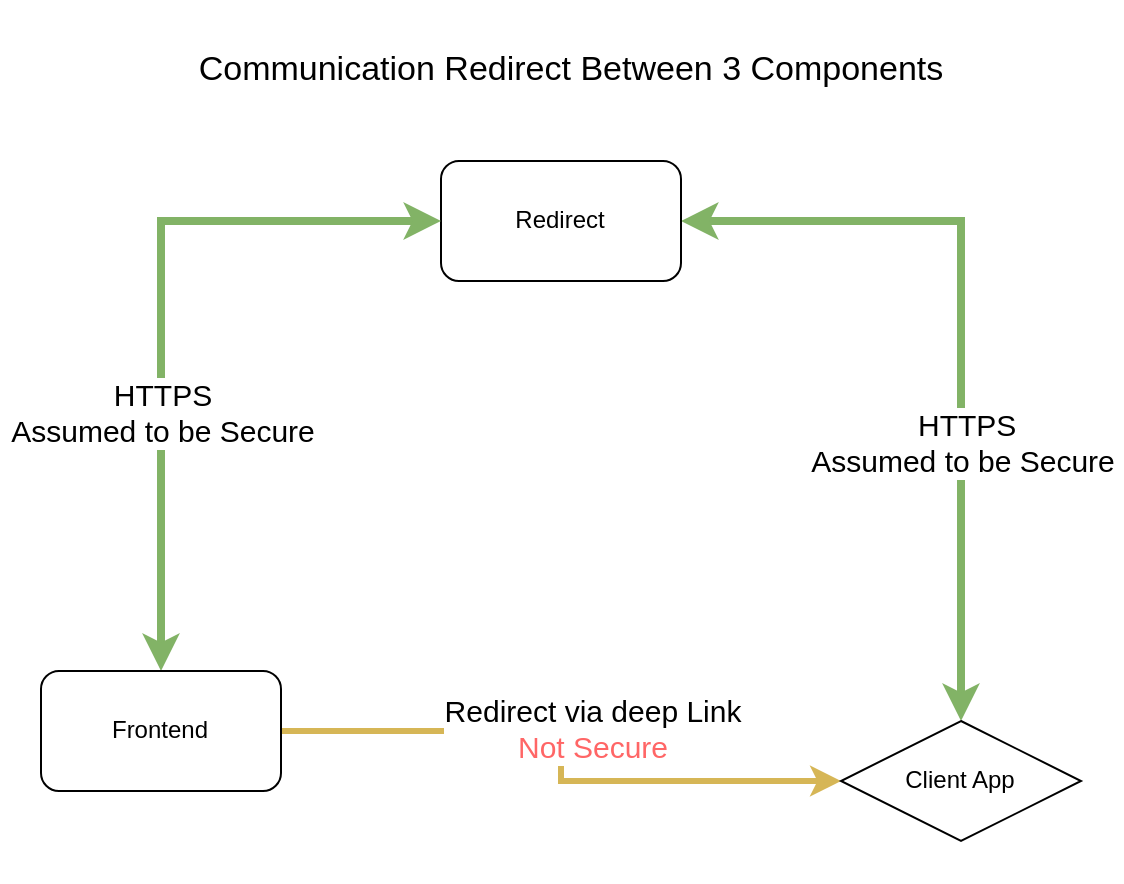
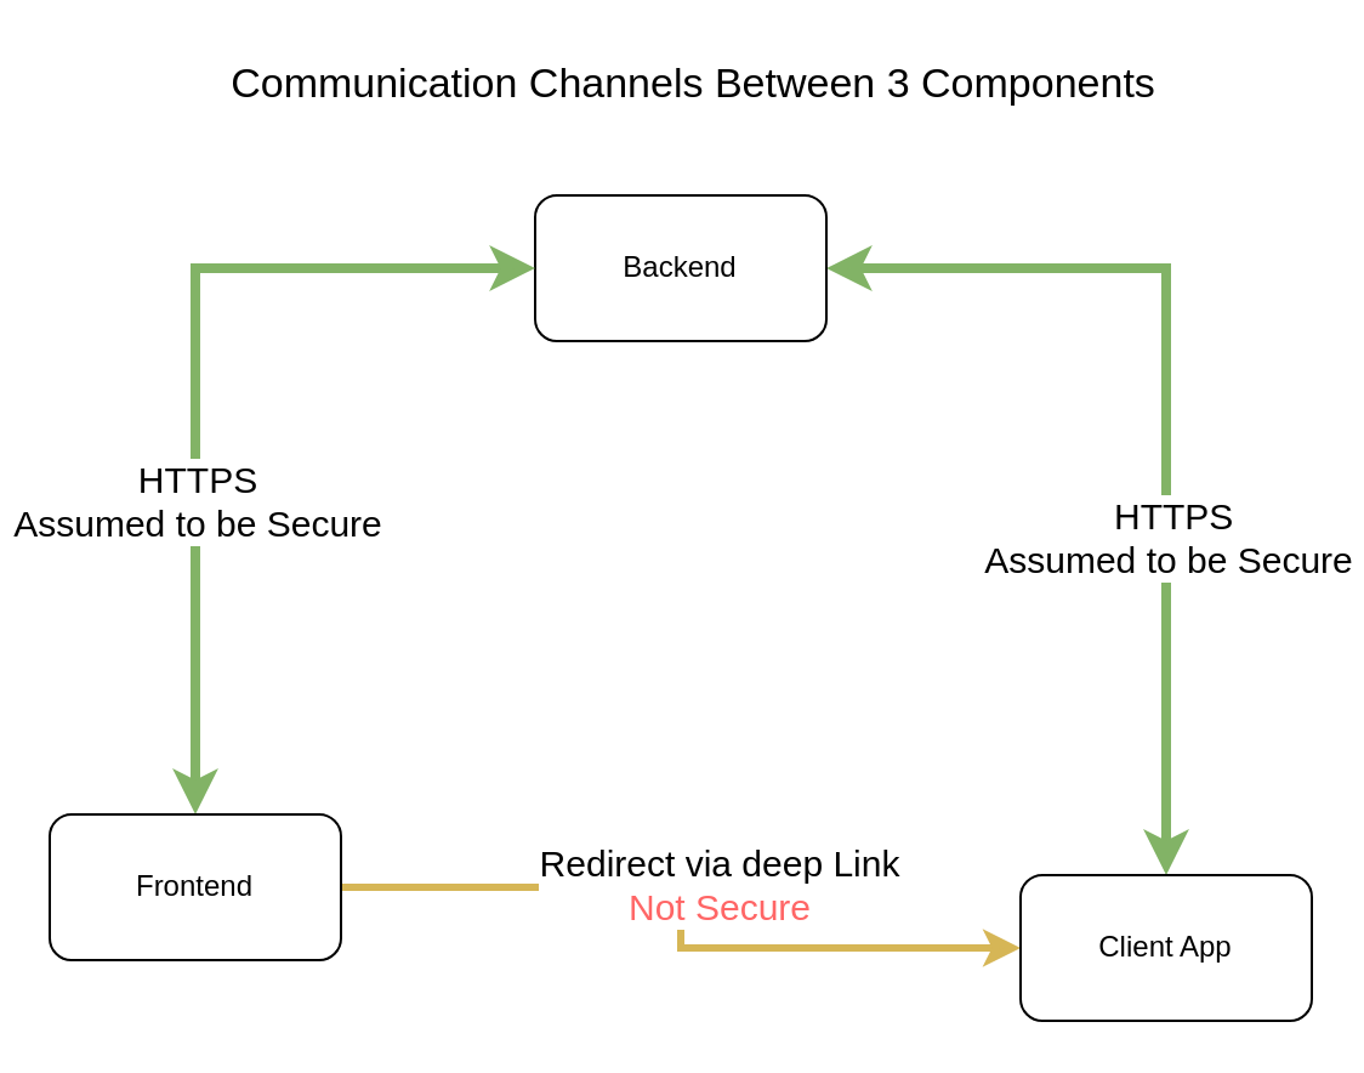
- <mxCell id="11" value="Communication Redirect Between 3 Components" style="text;html=1;align=center;verticalAlign=middle;resizable=0;points=[];autosize=1;strokeColor=none;fillColor=none;fontSize=17;" parent="1" vertex="1"><mxGeometry x="85" y="20" width="400" height="30" as="geometry" /></mxCell>
+ <mxCell id="11" value="Communication Channels Between 3 Components" style="text;html=1;align=center;verticalAlign=middle;resizable=0;points=[];autosize=1;strokeColor=none;fillColor=none;fontSize=17;" parent="1" vertex="1"><mxGeometry x="85" y="20" width="400" height="30" as="geometry" /></mxCell>
- <mxCell id="4" value="Redirect" style="rounded=1;whiteSpace=wrap;html=1;" parent="1" vertex="1"><mxGeometry x="220" y="80" width="120" height="60" as="geometry" /></mxCell>
+ <mxCell id="4" value="Backend" style="rounded=1;whiteSpace=wrap;html=1;" parent="1" vertex="1"><mxGeometry x="220" y="80" width="120" height="60" as="geometry" /></mxCell>
- <mxCell id="10" value="Client App" style="rhombus;whiteSpace=wrap;html=1;" parent="1" vertex="1"><mxGeometry x="420" y="360" width="120" height="60" as="geometry" /></mxCell>
+ <mxCell id="10" value="Client App" style="rounded=1;whiteSpace=wrap;html=1;" parent="1" vertex="1"><mxGeometry x="420" y="360" width="120" height="60" as="geometry" /></mxCell>
